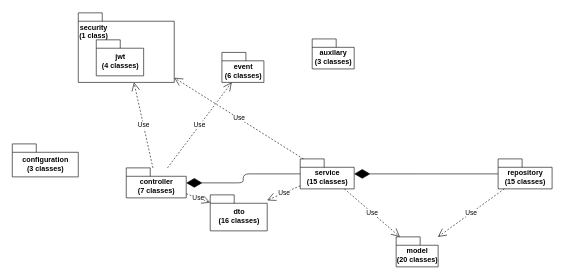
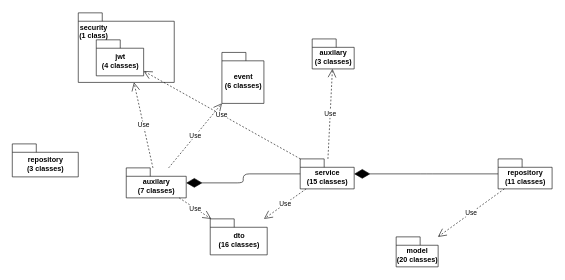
- <mxCell id="8" value="event&lt;br&gt;(6 classes)&lt;br&gt;" style="shape=folder;fontStyle=1;spacingTop=10;tabWidth=40;tabHeight=14;tabPosition=left;html=1;align=center;" vertex="1" parent="1"><mxGeometry x="369.5" y="86.5" width="70" height="50" as="geometry" /></mxCell>
+ <mxCell id="8" value="event&lt;br&gt;(6 classes)&lt;br&gt;" style="shape=folder;fontStyle=1;spacingTop=10;tabWidth=40;tabHeight=14;tabPosition=left;html=1;align=center;" vertex="1" parent="1"><mxGeometry x="369.5" y="86.5" width="70" height="85" as="geometry" /></mxCell>
- <mxCell id="12" value="Use" style="endArrow=open;endSize=12;dashed=1;html=1;" edge="1" parent="1" source="3" target="6"><mxGeometry width="160" relative="1" as="geometry"><mxPoint x="580" y="134" as="sourcePoint" /><mxPoint x="740" y="134" as="targetPoint" /></mxGeometry></mxCell>
+ <mxCell id="12" value="Use" style="endArrow=open;endSize=12;dashed=1;html=1;" edge="1" parent="1" source="3" target="11"><mxGeometry width="160" relative="1" as="geometry"><mxPoint x="580" y="134" as="sourcePoint" /><mxPoint x="740" y="134" as="targetPoint" /></mxGeometry></mxCell>
- <mxCell id="10" value="configuration&lt;br&gt;(3 classes)&lt;br&gt;" style="shape=folder;fontStyle=1;spacingTop=10;tabWidth=40;tabHeight=14;tabPosition=left;html=1;align=center;" vertex="1" parent="1"><mxGeometry x="20" y="239" width="110" height="55" as="geometry" /></mxCell>
+ <mxCell id="10" value="repository&lt;br&gt;(3 classes)&lt;br&gt;" style="shape=folder;fontStyle=1;spacingTop=10;tabWidth=40;tabHeight=14;tabPosition=left;html=1;align=center;" vertex="1" parent="1"><mxGeometry x="20" y="239" width="110" height="55" as="geometry" /></mxCell>
- <mxCell id="4" value="repository&lt;br&gt;(15 classes)&lt;br&gt;" style="shape=folder;fontStyle=1;spacingTop=10;tabWidth=40;tabHeight=14;tabPosition=left;html=1;" vertex="1" parent="1"><mxGeometry x="830" y="264" width="90" height="50" as="geometry" /></mxCell>
+ <mxCell id="4" value="repository&lt;br&gt;(11 classes)&lt;br&gt;" style="shape=folder;fontStyle=1;spacingTop=10;tabWidth=40;tabHeight=14;tabPosition=left;html=1;" vertex="1" parent="1"><mxGeometry x="830" y="264" width="90" height="50" as="geometry" /></mxCell>
- <mxCell id="2" value="controller&lt;br&gt;(7 classes)&lt;br&gt;" style="shape=folder;fontStyle=1;spacingTop=10;tabWidth=40;tabHeight=14;tabPosition=left;html=1;" vertex="1" parent="1"><mxGeometry x="210" y="279" width="100" height="50" as="geometry" /></mxCell>
+ <mxCell id="2" value="auxilary&lt;br&gt;(7 classes)&lt;br&gt;" style="shape=folder;fontStyle=1;spacingTop=10;tabWidth=40;tabHeight=14;tabPosition=left;html=1;" vertex="1" parent="1"><mxGeometry x="210" y="279" width="100" height="50" as="geometry" /></mxCell>
- <mxCell id="20" value="Use" style="endArrow=open;endSize=12;dashed=1;html=1;" edge="1" parent="1" source="3" target="14"><mxGeometry width="160" relative="1" as="geometry"><mxPoint x="600" y="494" as="sourcePoint" /><mxPoint x="760" y="494" as="targetPoint" /></mxGeometry></mxCell>
+ <mxCell id="20" value="Use" style="endArrow=open;endSize=12;dashed=1;html=1;" edge="1" parent="1" source="3" target="7"><mxGeometry width="160" relative="1" as="geometry"><mxPoint x="600" y="494" as="sourcePoint" /><mxPoint x="760" y="494" as="targetPoint" /></mxGeometry></mxCell>
- <mxCell id="9" value="dto&lt;br&gt;(16 classes)&lt;br&gt;" style="shape=folder;fontStyle=1;spacingTop=10;tabWidth=40;tabHeight=14;tabPosition=left;html=1;align=center;" vertex="1" parent="1"><mxGeometry x="350" y="324" width="95" height="60" as="geometry" /></mxCell>
+ <mxCell id="9" value="dto&lt;br&gt;(16 classes)&lt;br&gt;" style="shape=folder;fontStyle=1;spacingTop=10;tabWidth=40;tabHeight=14;tabPosition=left;html=1;align=center;" vertex="1" parent="1"><mxGeometry x="350" y="364" width="95" height="60" as="geometry" /></mxCell>
